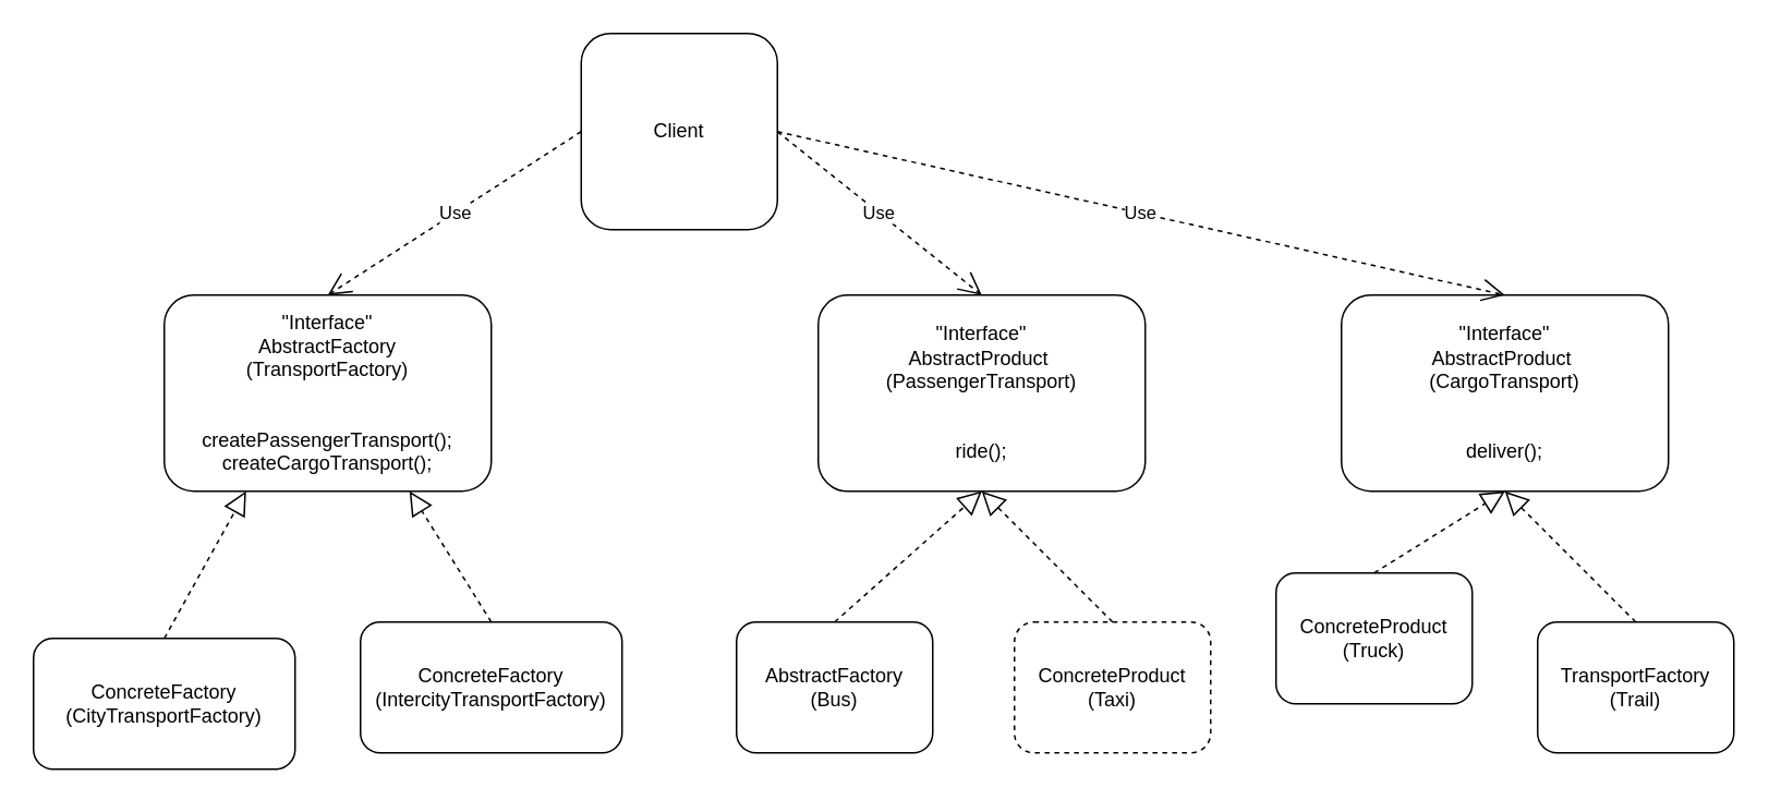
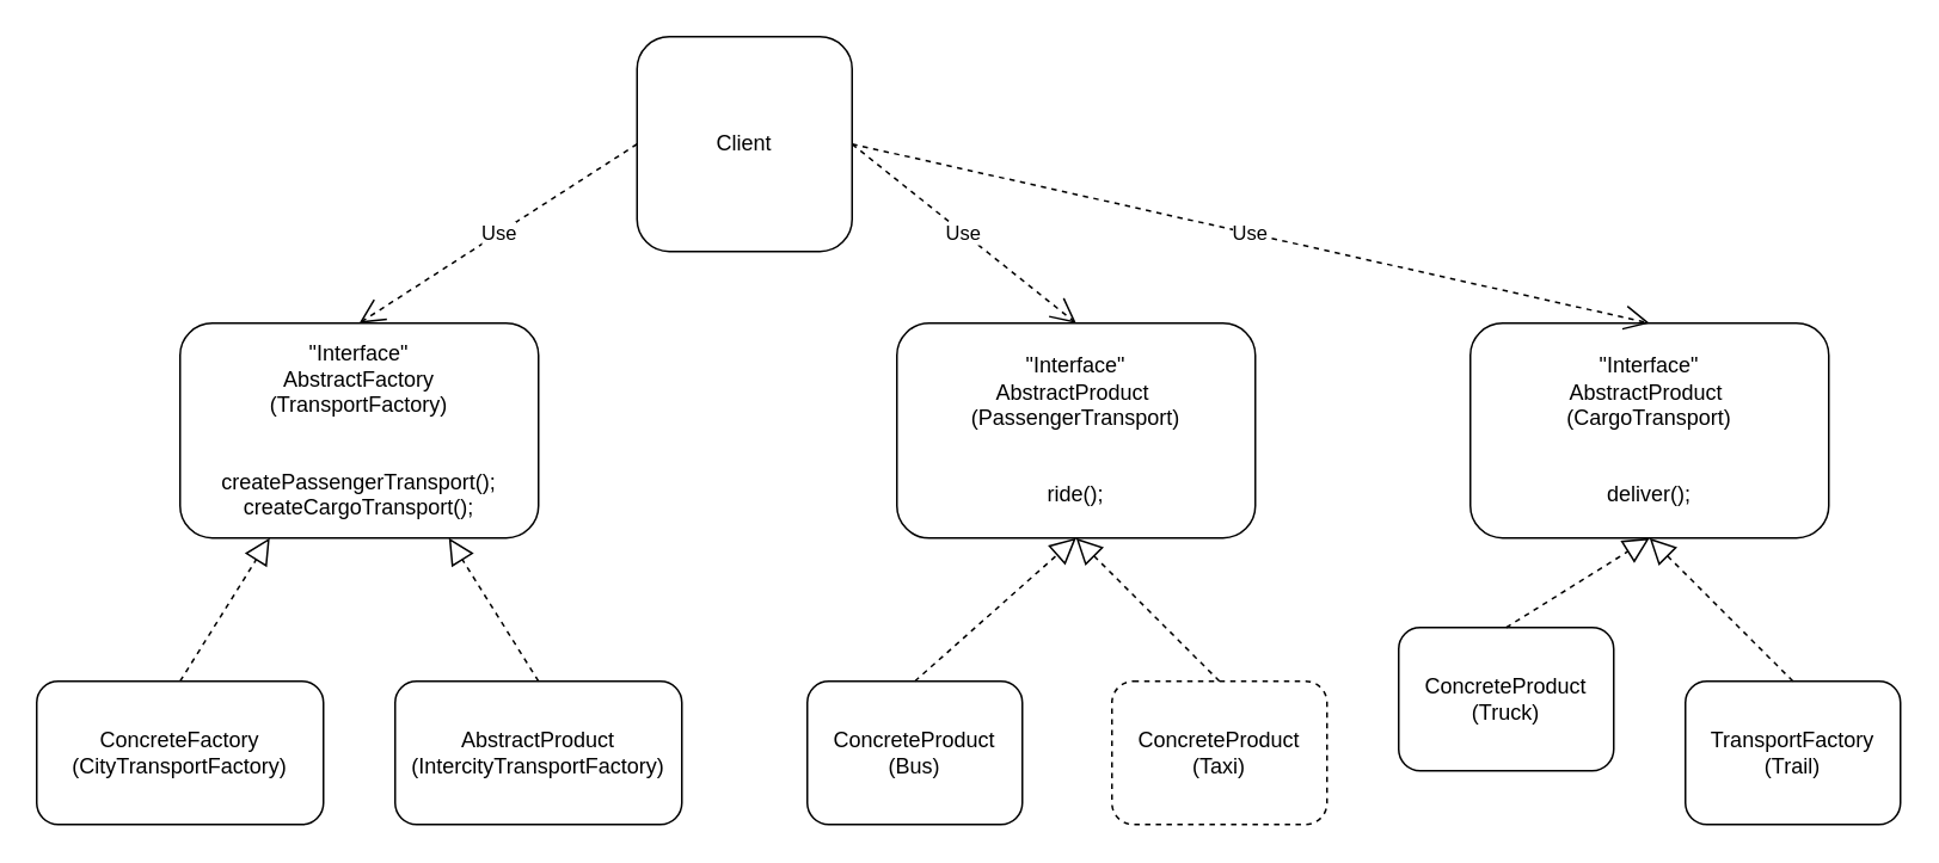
- <mxCell id="7" value="ConcreteFactory&lt;div&gt;(IntercityTransportFactory)&lt;/div&gt;" style="rounded=1;whiteSpace=wrap;html=1;" parent="1" vertex="1"><mxGeometry x="220" y="380" width="160" height="80" as="geometry" /></mxCell>
+ <mxCell id="7" value="AbstractProduct&lt;div&gt;(IntercityTransportFactory)&lt;/div&gt;" style="rounded=1;whiteSpace=wrap;html=1;" parent="1" vertex="1"><mxGeometry x="220" y="380" width="160" height="80" as="geometry" /></mxCell>
- <mxCell id="3" value="AbstractFactory&lt;div&gt;(Bus)&lt;/div&gt;" style="rounded=1;whiteSpace=wrap;html=1;" parent="1" vertex="1"><mxGeometry x="450" y="380" width="120" height="80" as="geometry" /></mxCell>
+ <mxCell id="3" value="ConcreteProduct&lt;div&gt;(Bus)&lt;/div&gt;" style="rounded=1;whiteSpace=wrap;html=1;" parent="1" vertex="1"><mxGeometry x="450" y="380" width="120" height="80" as="geometry" /></mxCell>
- <mxCell id="6" value="ConcreteFactory&lt;div&gt;(CityTransportFactory)&lt;/div&gt;" style="rounded=1;whiteSpace=wrap;html=1;" parent="1" vertex="1"><mxGeometry x="20" y="390" width="160" height="80" as="geometry" /></mxCell>
+ <mxCell id="6" value="ConcreteFactory&lt;div&gt;(CityTransportFactory)&lt;/div&gt;" style="rounded=1;whiteSpace=wrap;html=1;" parent="1" vertex="1"><mxGeometry x="20" y="380" width="160" height="80" as="geometry" /></mxCell>
